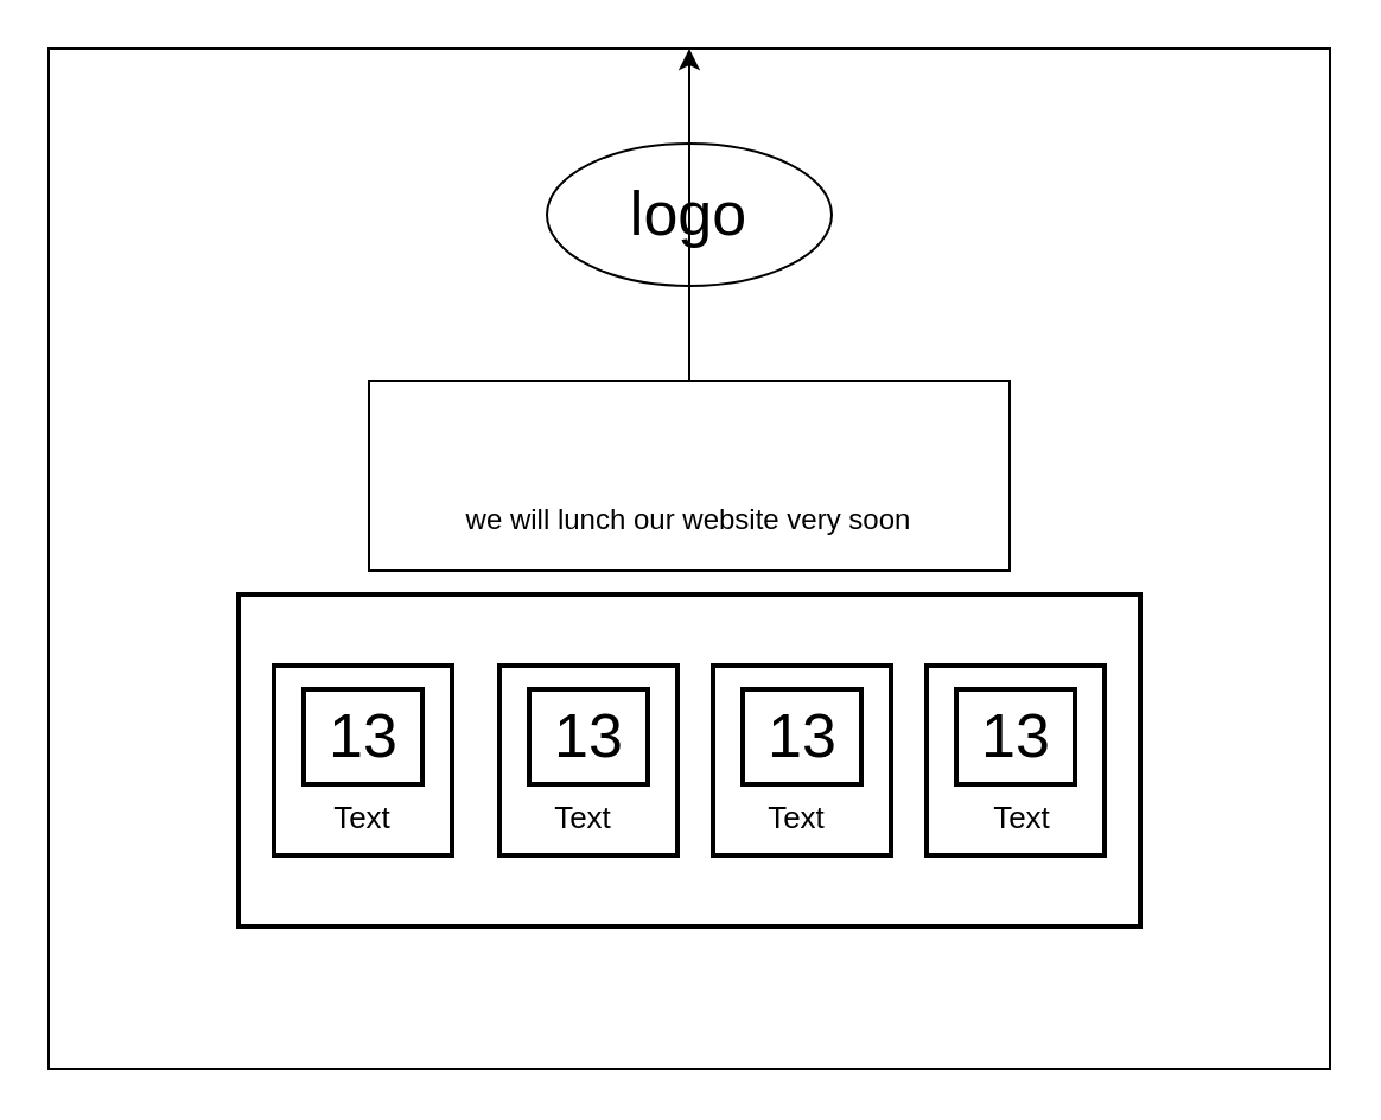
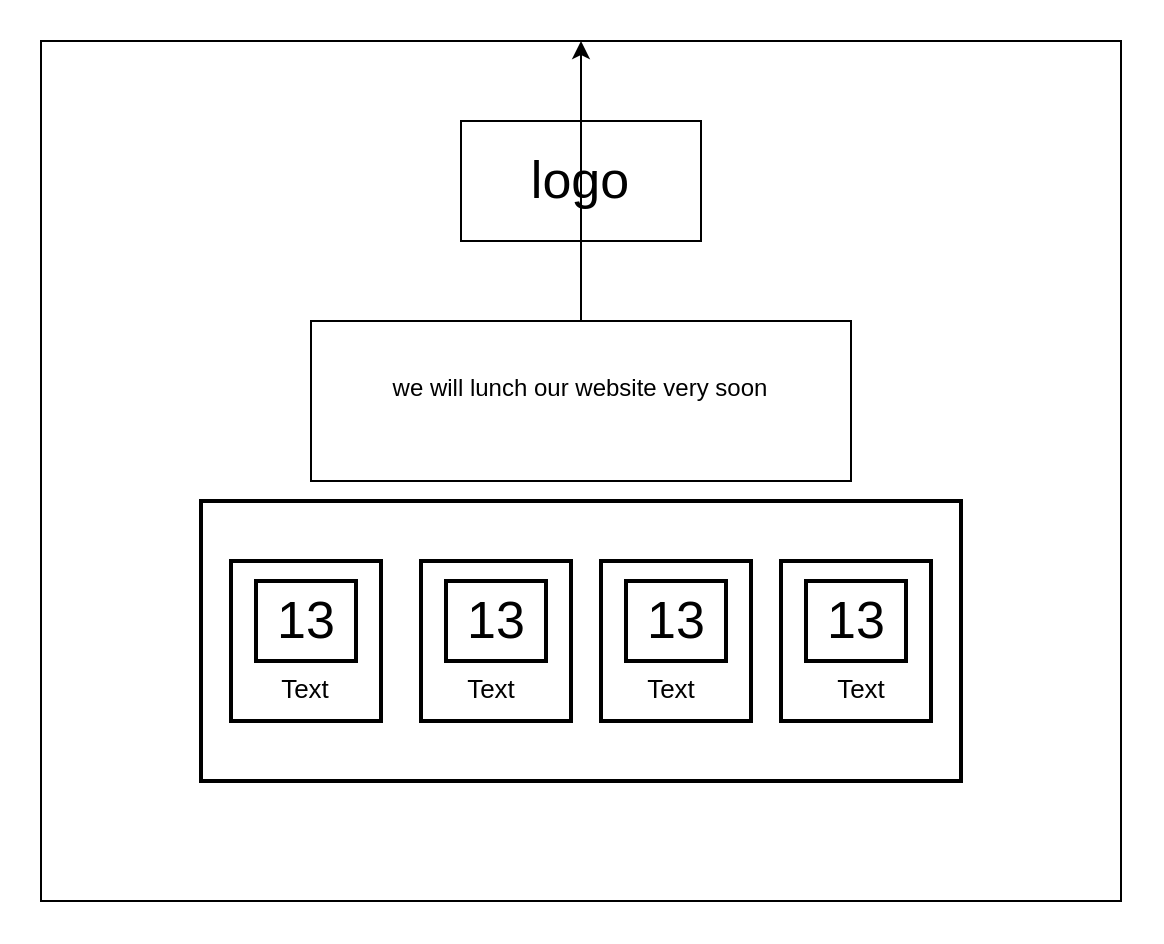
- <mxCell id="3" value="&lt;font style=&quot;font-size: 26px&quot;&gt;logo&lt;/font&gt;" style="ellipse;whiteSpace=wrap;html=1;" parent="1" vertex="1"><mxGeometry x="230" y="60" width="120" height="60" as="geometry" /></mxCell>
+ <mxCell id="3" value="&lt;font style=&quot;font-size: 26px&quot;&gt;logo&lt;/font&gt;" style="rounded=0;whiteSpace=wrap;html=1;" parent="1" vertex="1"><mxGeometry x="230" y="60" width="120" height="60" as="geometry" /></mxCell>
- <mxCell id="6" value="&lt;font style=&quot;font-size: 12px&quot;&gt;we will lunch our website very soon&lt;/font&gt;" style="text;html=1;strokeColor=none;fillColor=none;align=center;verticalAlign=middle;whiteSpace=wrap;rounded=0;fontSize=24;" parent="1" vertex="1"><mxGeometry x="190" y="200" width="200" height="30" as="geometry" /></mxCell>
+ <mxCell id="6" value="&lt;font style=&quot;font-size: 12px&quot;&gt;we will lunch our website very soon&lt;/font&gt;" style="text;html=1;strokeColor=none;fillColor=none;align=center;verticalAlign=middle;whiteSpace=wrap;rounded=0;fontSize=24;" parent="1" vertex="1"><mxGeometry x="190" y="175" width="200" height="30" as="geometry" /></mxCell>
